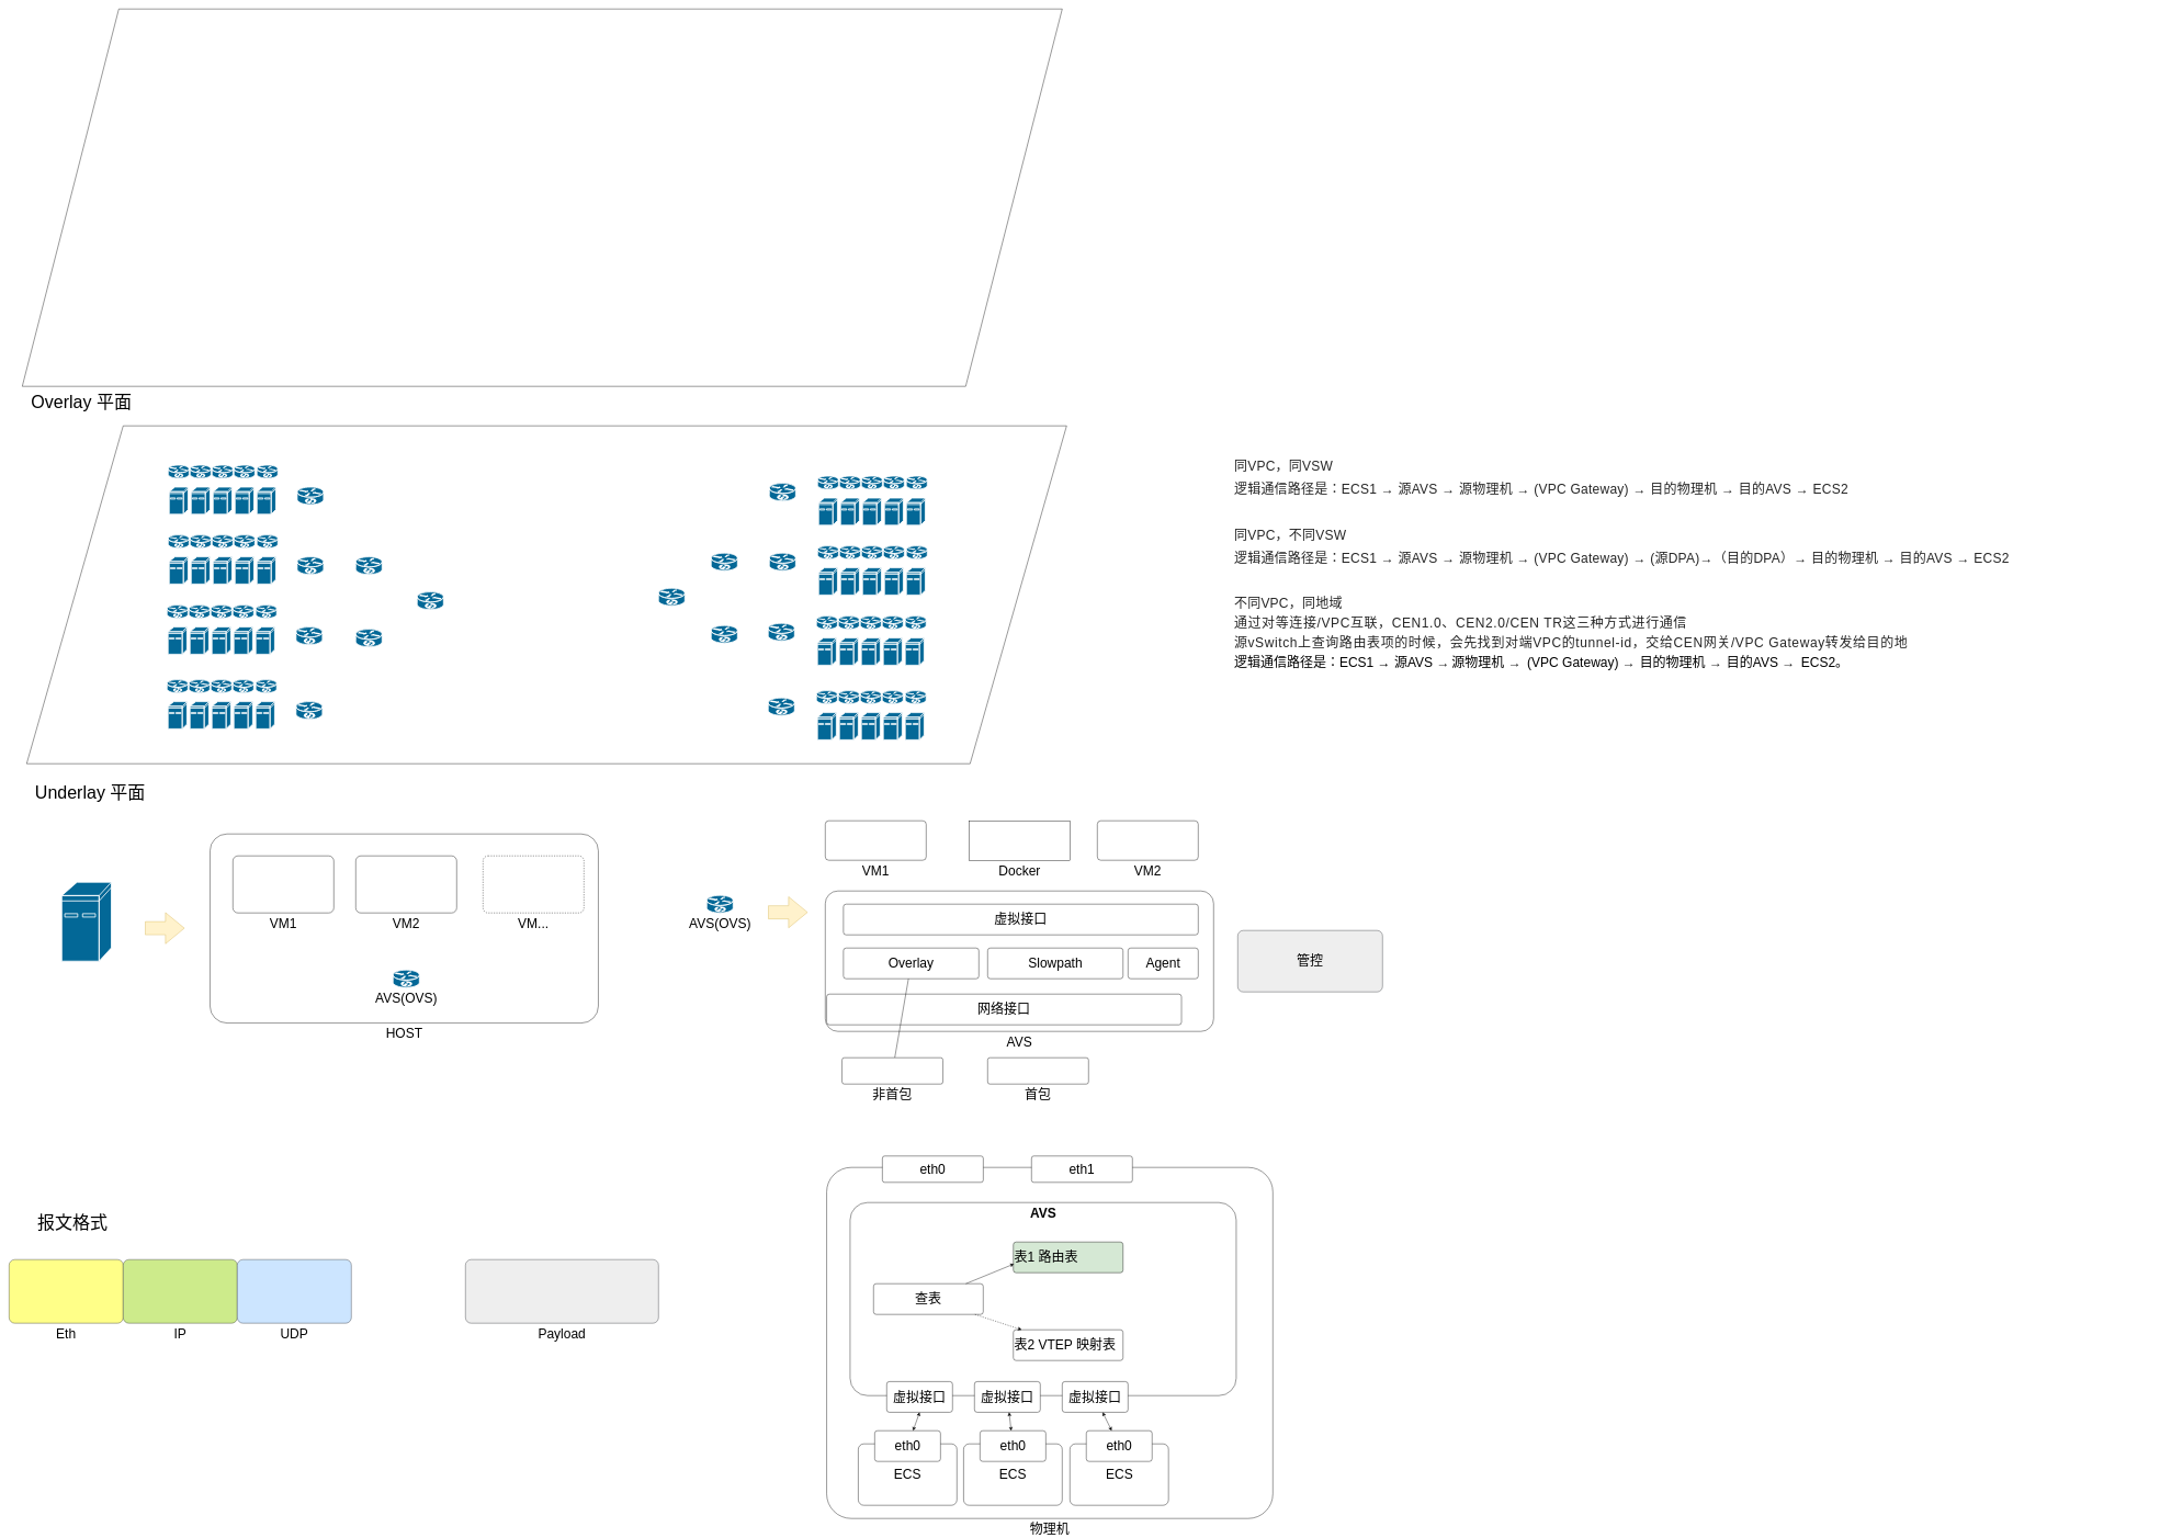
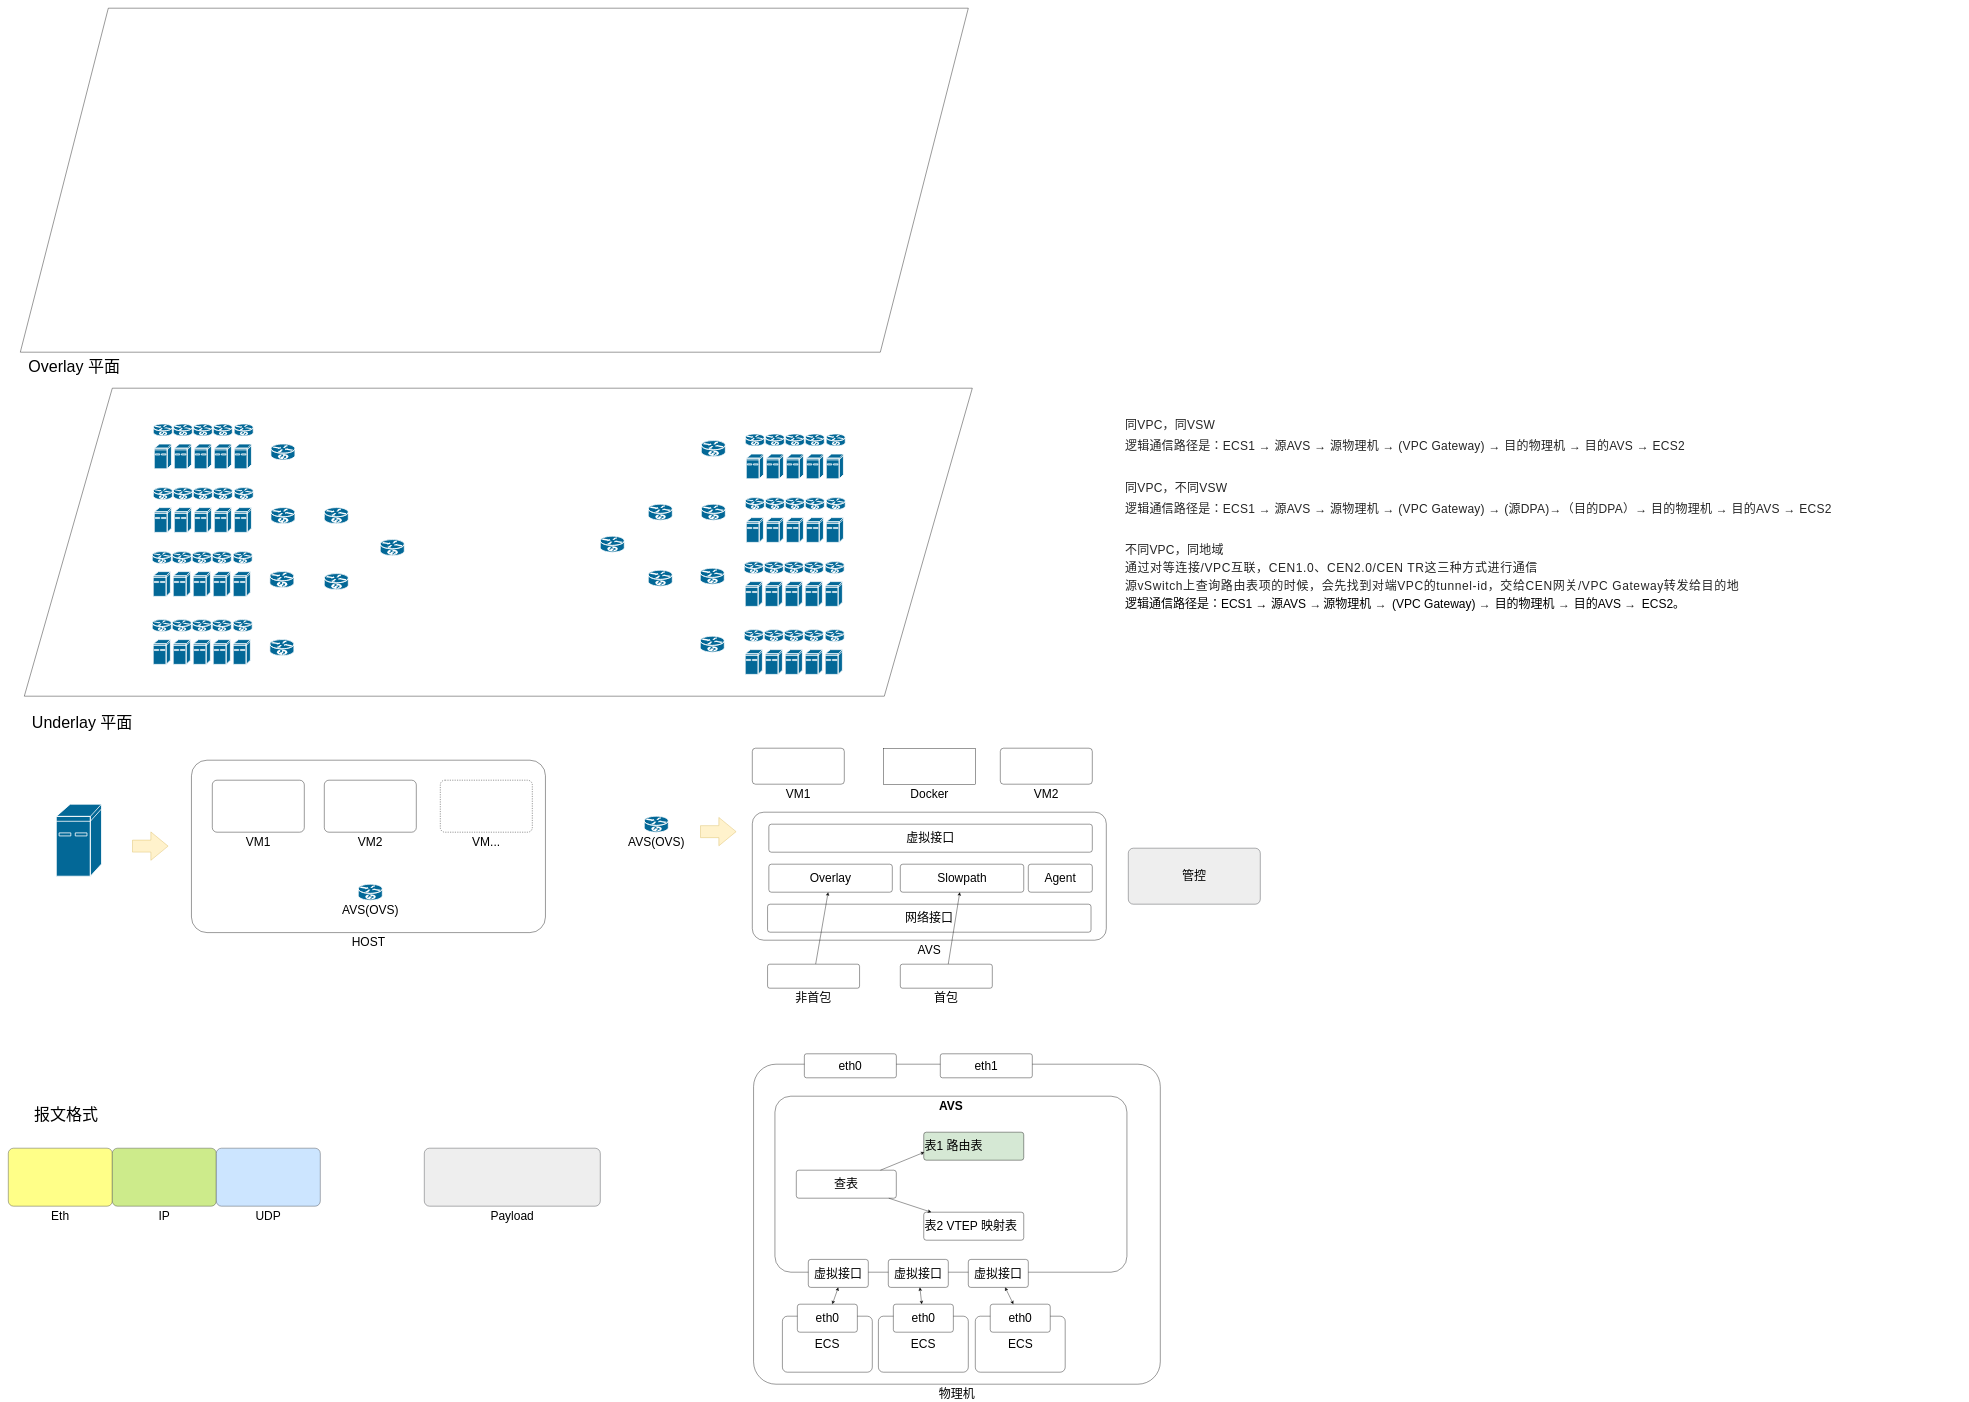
- <mxCell id="119" style="rounded=0;orthogonalLoop=1;jettySize=auto;html=1;endArrow=none;" edge="1" parent="1" source="120" target="114"><mxGeometry relative="1" as="geometry" /></mxCell>
+ <mxCell id="119" style="rounded=0;orthogonalLoop=1;jettySize=auto;html=1;" edge="1" parent="1" source="120" target="114"><mxGeometry relative="1" as="geometry" /></mxCell>
+ <mxCell id="121" style="rounded=0;orthogonalLoop=1;jettySize=auto;html=1;" edge="1" parent="1" source="122" target="115"><mxGeometry relative="1" as="geometry" /></mxCell>
- <mxCell id="117" value="&lt;span style=&quot;font-size: 30px;&quot;&gt;网络接口&lt;/span&gt;" style="rounded=1;whiteSpace=wrap;html=1;arcSize=9;labelPosition=center;verticalLabelPosition=middle;align=center;verticalAlign=middle;" vertex="1" parent="1"><mxGeometry x="1883.19" y="2265" width="808.62" height="70" as="geometry" /></mxCell>
+ <mxCell id="117" value="&lt;span style=&quot;font-size: 30px;&quot;&gt;网络接口&lt;/span&gt;" style="rounded=1;whiteSpace=wrap;html=1;arcSize=9;labelPosition=center;verticalLabelPosition=middle;align=center;verticalAlign=middle;" vertex="1" parent="1"><mxGeometry x="1918.19" y="2260" width="808.62" height="70" as="geometry" /></mxCell>
- <mxCell id="143" value="" style="endArrow=classic;html=1;rounded=0;dashed=1;" edge="1" parent="1" source="127" target="129"><mxGeometry width="50" height="50" relative="1" as="geometry"><mxPoint x="2200" y="2935" as="sourcePoint" /><mxPoint x="2340" y="2870" as="targetPoint" /></mxGeometry></mxCell>
+ <mxCell id="143" value="" style="endArrow=classic;html=1;rounded=0;" edge="1" parent="1" source="127" target="129"><mxGeometry width="50" height="50" relative="1" as="geometry"><mxPoint x="2200" y="2935" as="sourcePoint" /><mxPoint x="2340" y="2870" as="targetPoint" /></mxGeometry></mxCell>
